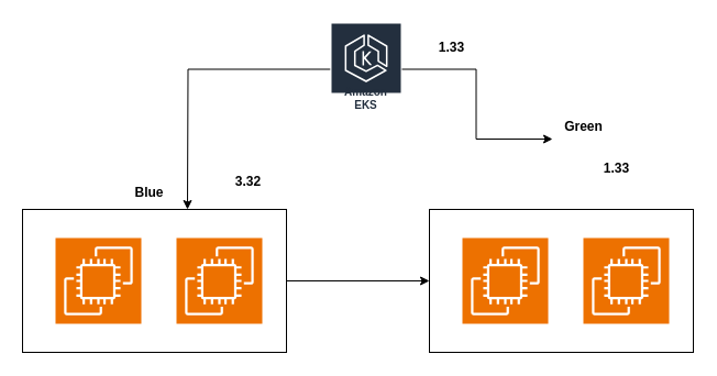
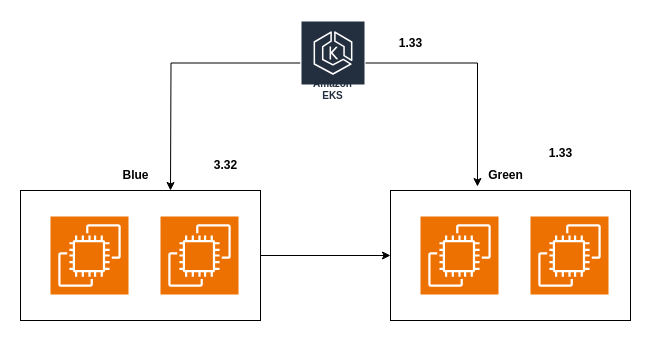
- <mxCell id="13" value="&lt;b&gt;Green&lt;/b&gt;" style="text;html=1;align=center;verticalAlign=middle;resizable=0;points=[];autosize=1;strokeColor=none;fillColor=none;" vertex="1" parent="1"><mxGeometry x="500" y="100" width="60" height="30" as="geometry" /></mxCell>
+ <mxCell id="13" value="&lt;b&gt;Green&lt;/b&gt;" style="text;html=1;align=center;verticalAlign=middle;resizable=0;points=[];autosize=1;strokeColor=none;fillColor=none;" vertex="1" parent="1"><mxGeometry x="475" y="160" width="60" height="30" as="geometry" /></mxCell>
